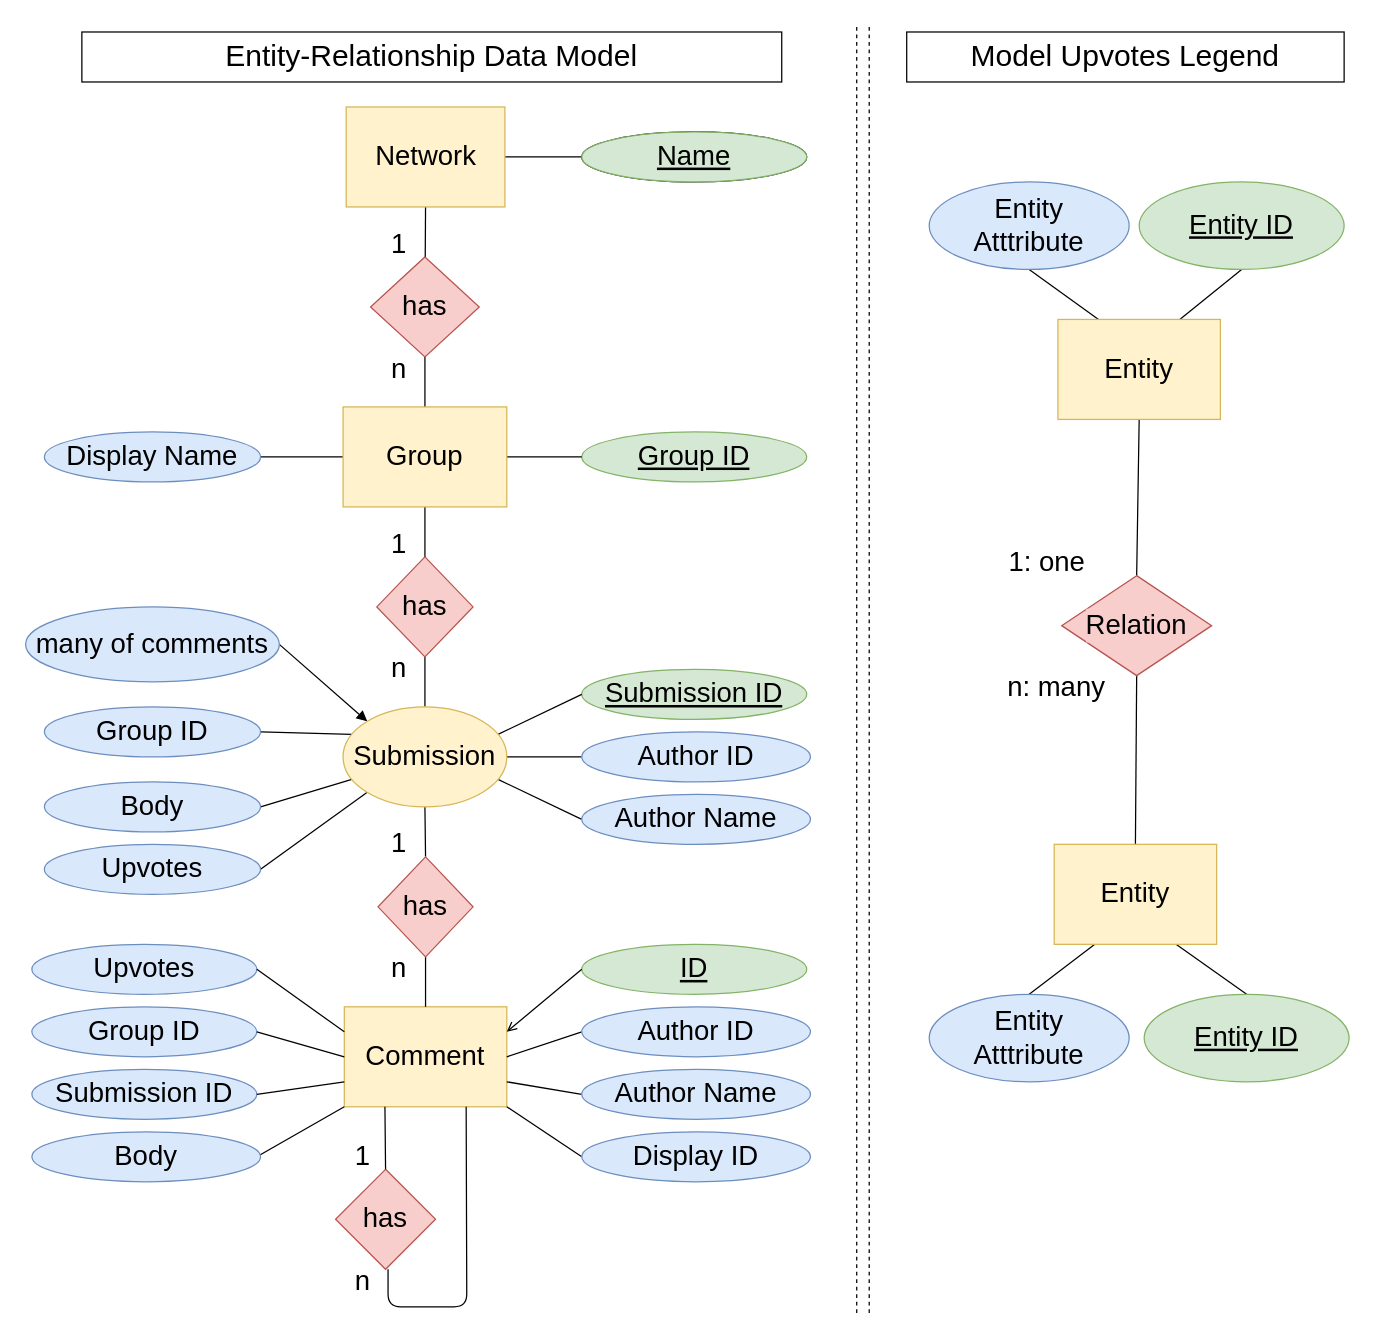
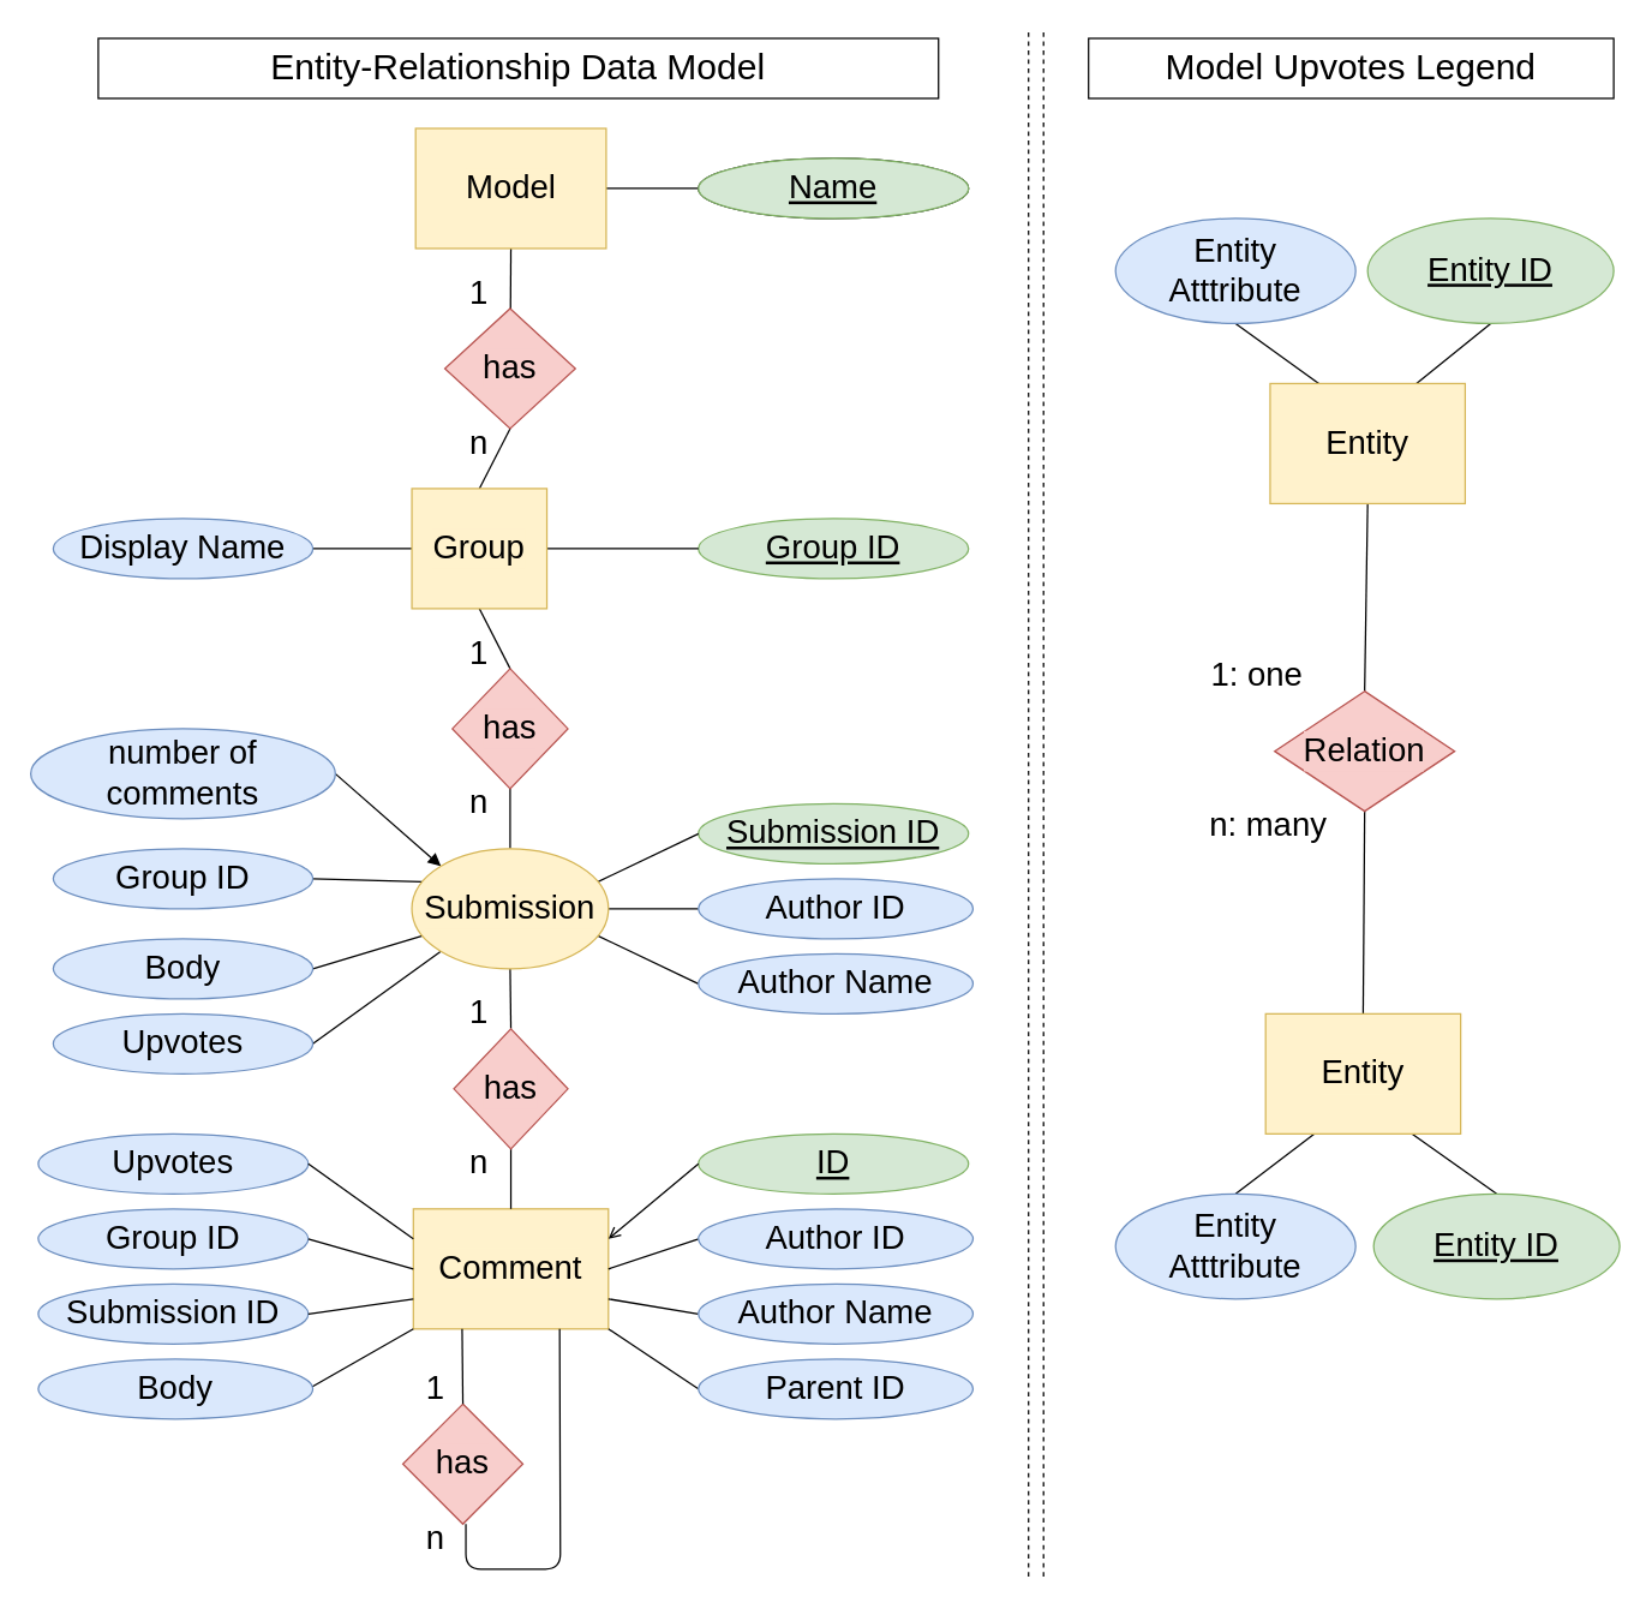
- <mxCell id="45" value="Network" style="rounded=0;whiteSpace=wrap;html=1;fontSize=22;labelBackgroundColor=#FFF2CC;fillColor=#fff2cc;strokeColor=#d6b656;" parent="1" vertex="1"><mxGeometry x="276.5" y="85" width="127" height="80" as="geometry" /></mxCell>
+ <mxCell id="45" value="Model" style="rounded=0;whiteSpace=wrap;html=1;fontSize=22;labelBackgroundColor=#FFF2CC;fillColor=#fff2cc;strokeColor=#d6b656;" parent="1" vertex="1"><mxGeometry x="276.5" y="85" width="127" height="80" as="geometry" /></mxCell>
- <mxCell id="46" value="Group" style="rounded=0;whiteSpace=wrap;html=1;fontSize=22;labelBackgroundColor=#FFF2CC;fillColor=#fff2cc;strokeColor=#d6b656;" parent="1" vertex="1"><mxGeometry x="274" y="325" width="131" height="80" as="geometry" /></mxCell>
+ <mxCell id="46" value="Group" style="rounded=0;whiteSpace=wrap;html=1;fontSize=22;labelBackgroundColor=#FFF2CC;fillColor=#fff2cc;strokeColor=#d6b656;" parent="1" vertex="1"><mxGeometry x="274" y="325" width="90" height="80" as="geometry" /></mxCell>
- <mxCell id="52" value="many of comments" style="ellipse;whiteSpace=wrap;html=1;fontSize=22;fillColor=#dae8fc;strokeColor=#6c8ebf;" parent="1" vertex="1"><mxGeometry x="20" y="485" width="203" height="60" as="geometry" /></mxCell>
+ <mxCell id="52" value="number of comments" style="ellipse;whiteSpace=wrap;html=1;fontSize=22;fillColor=#dae8fc;strokeColor=#6c8ebf;" parent="1" vertex="1"><mxGeometry x="20" y="485" width="203" height="60" as="geometry" /></mxCell>
- <mxCell id="60" value="Display ID" style="ellipse;whiteSpace=wrap;html=1;fontSize=22;fillColor=#dae8fc;strokeColor=#6c8ebf;" parent="1" vertex="1"><mxGeometry x="465" y="905" width="183" height="40" as="geometry" /></mxCell>
+ <mxCell id="60" value="Parent ID" style="ellipse;whiteSpace=wrap;html=1;fontSize=22;fillColor=#dae8fc;strokeColor=#6c8ebf;" parent="1" vertex="1"><mxGeometry x="465" y="905" width="183" height="40" as="geometry" /></mxCell>
